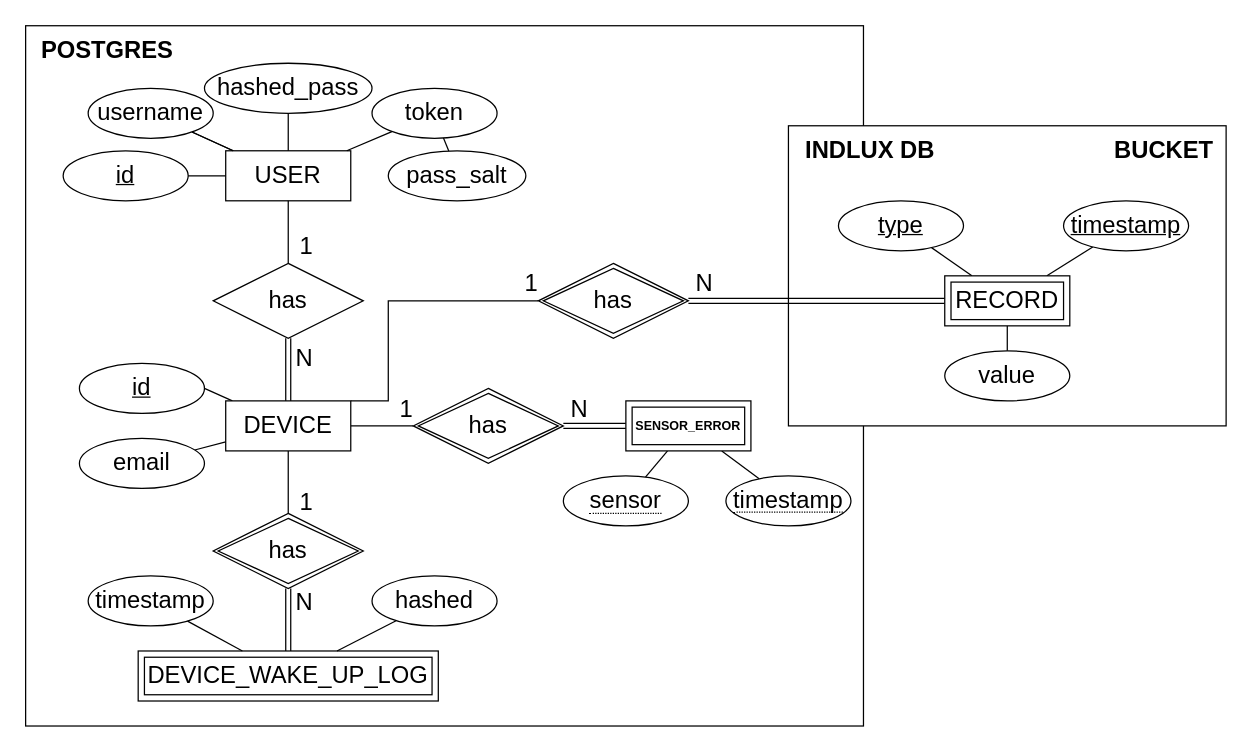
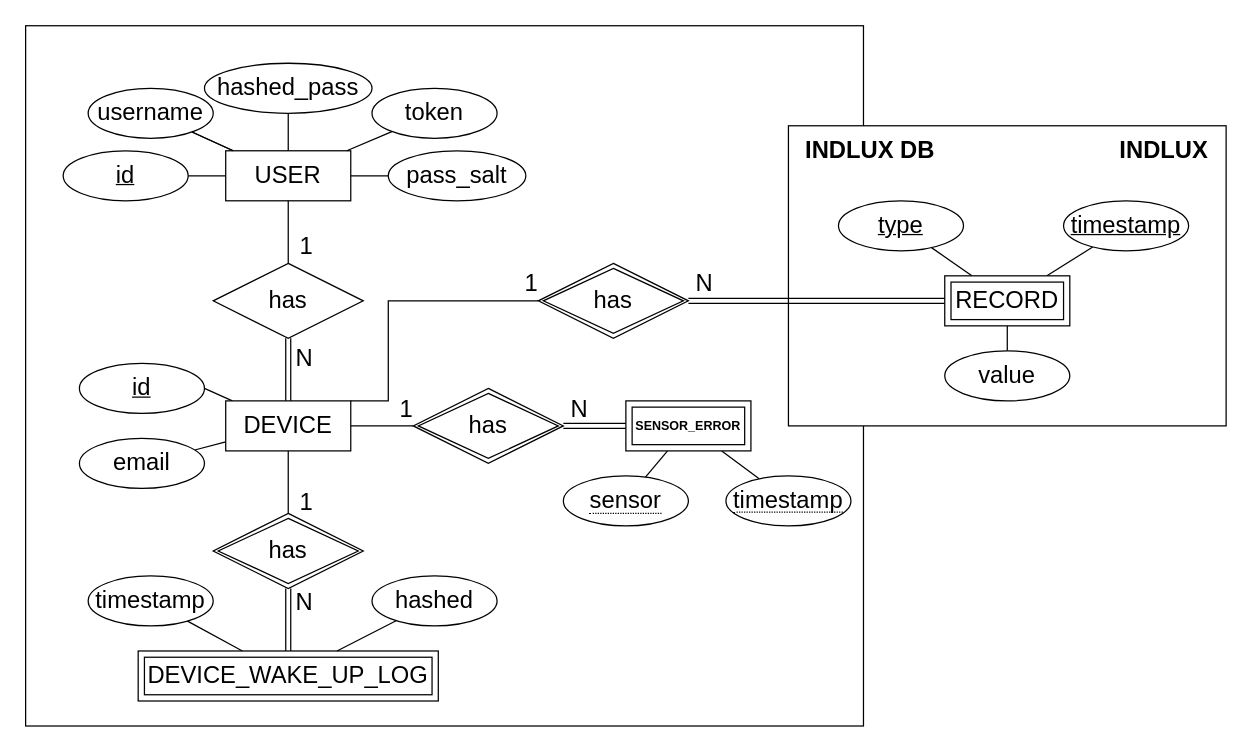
- <mxCell id="58" value="POSTGRES" style="text;html=1;align=center;verticalAlign=middle;resizable=0;points=[];autosize=1;strokeColor=none;fillColor=none;fontSize=19;fontStyle=1" parent="1" vertex="1"><mxGeometry x="20" y="20" width="130" height="40" as="geometry" /></mxCell>
- <mxCell id="25" value="" style="endArrow=none;html=1;rounded=0;" parent="1" source="24" target="12" edge="1"><mxGeometry relative="1" as="geometry"><mxPoint x="432.291" y="77.647" as="sourcePoint" /><mxPoint x="350.002" y="130" as="targetPoint" /></mxGeometry></mxCell>
+ <mxCell id="25" value="" style="endArrow=none;html=1;rounded=0;" parent="1" source="24" target="6" edge="1"><mxGeometry relative="1" as="geometry"><mxPoint x="432.291" y="77.647" as="sourcePoint" /><mxPoint x="350.002" y="130" as="targetPoint" /></mxGeometry></mxCell>
- <mxCell id="52" value="BUCKET" style="text;html=1;align=center;verticalAlign=middle;resizable=0;points=[];autosize=1;strokeColor=none;fillColor=none;fontSize=19;fontStyle=1" parent="1" vertex="1"><mxGeometry x="880" y="100" width="100" height="40" as="geometry" /></mxCell>
+ <mxCell id="52" value="INDLUX" style="text;html=1;align=center;verticalAlign=middle;resizable=0;points=[];autosize=1;strokeColor=none;fillColor=none;fontSize=19;fontStyle=1" parent="1" vertex="1"><mxGeometry x="880" y="100" width="100" height="40" as="geometry" /></mxCell>
